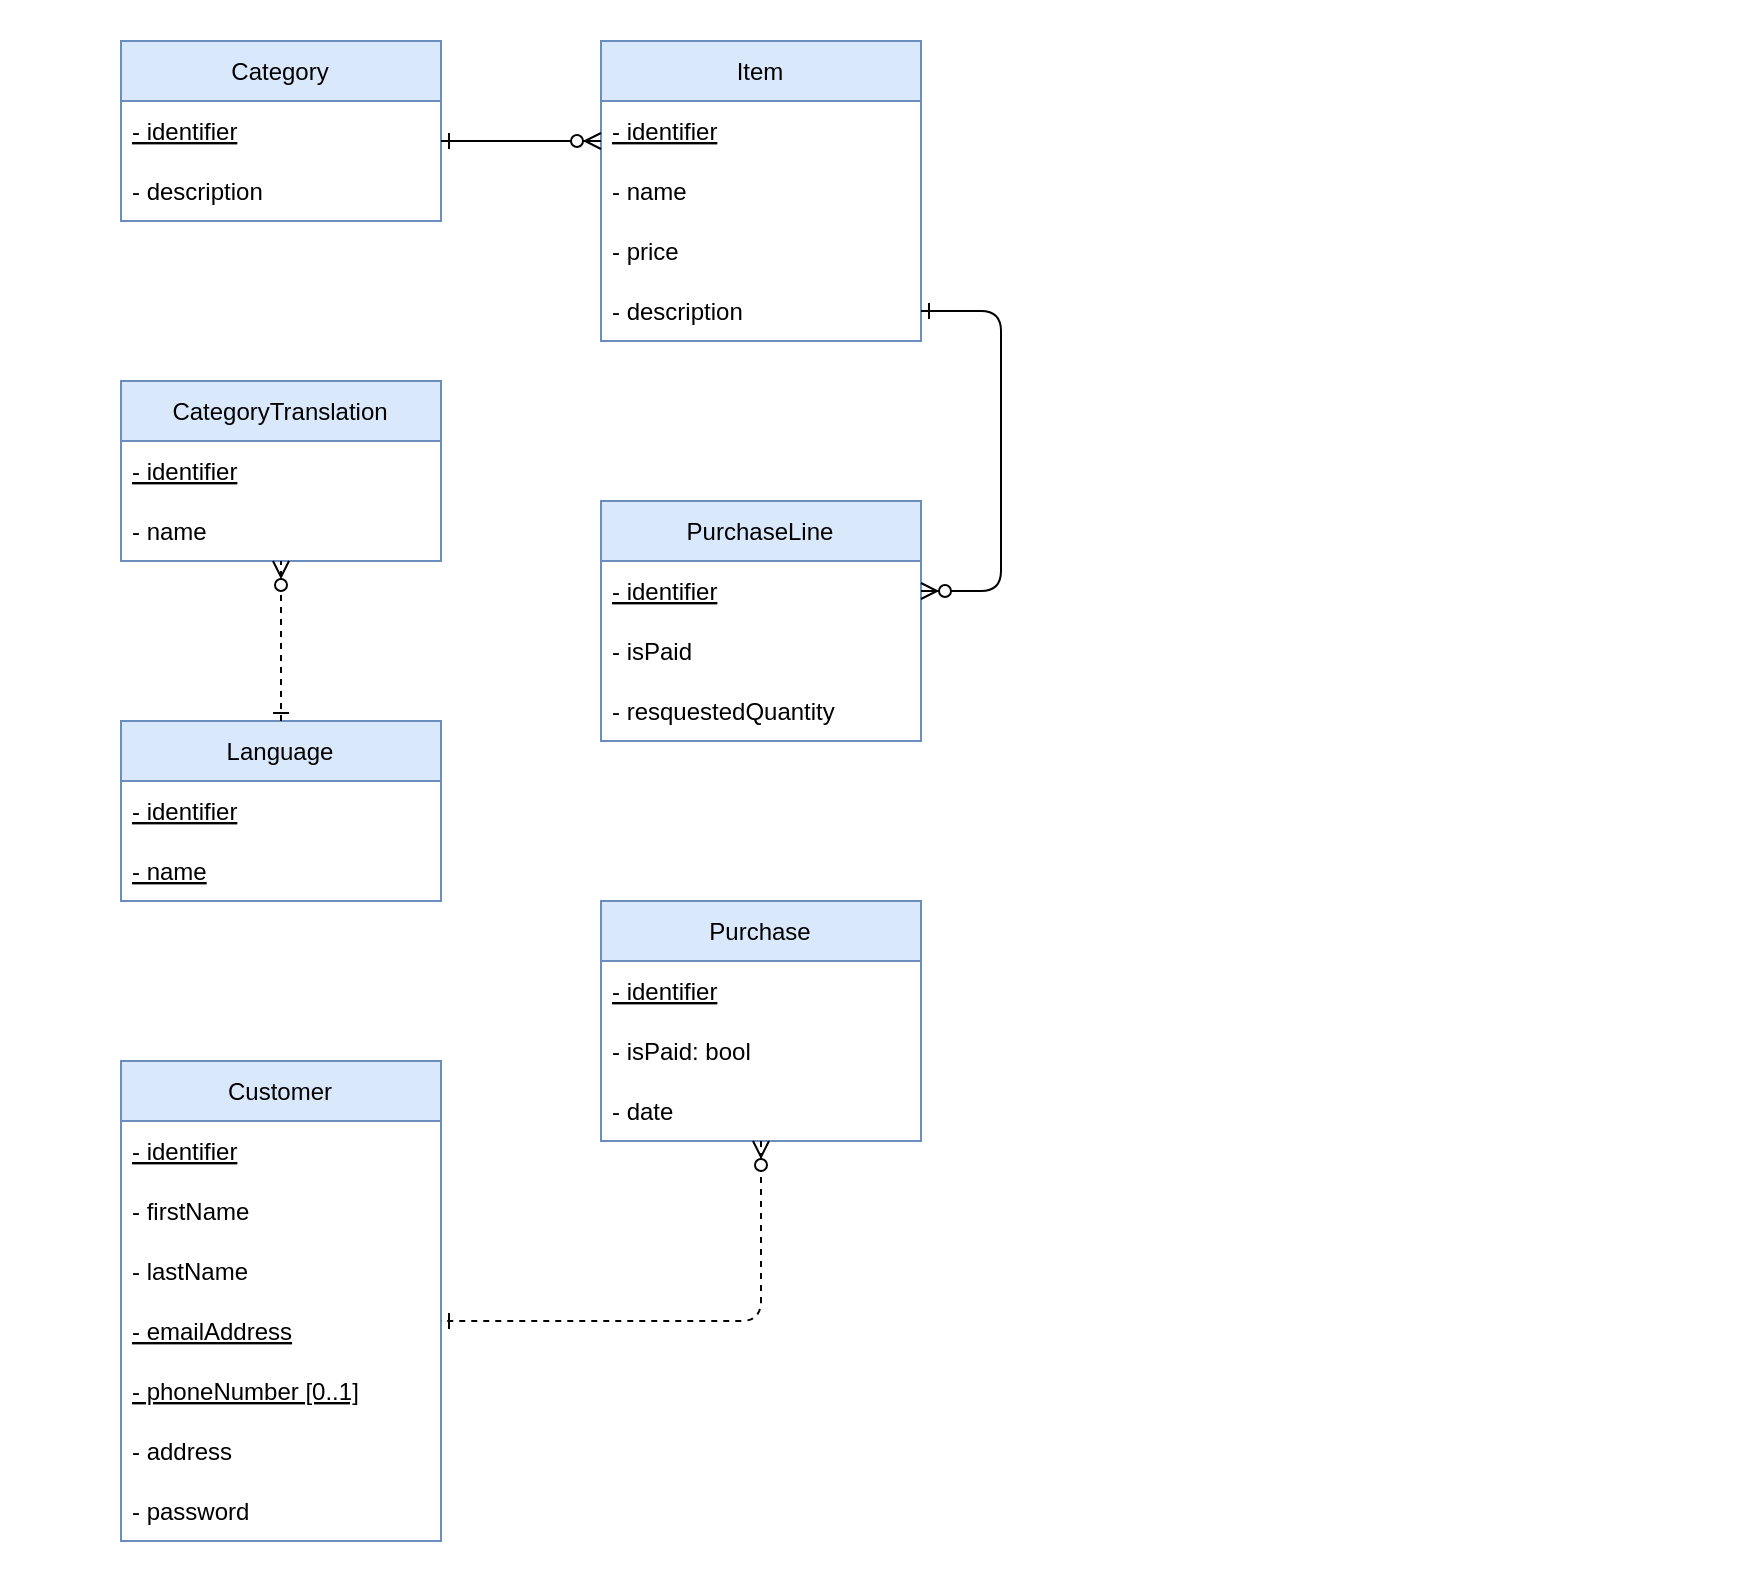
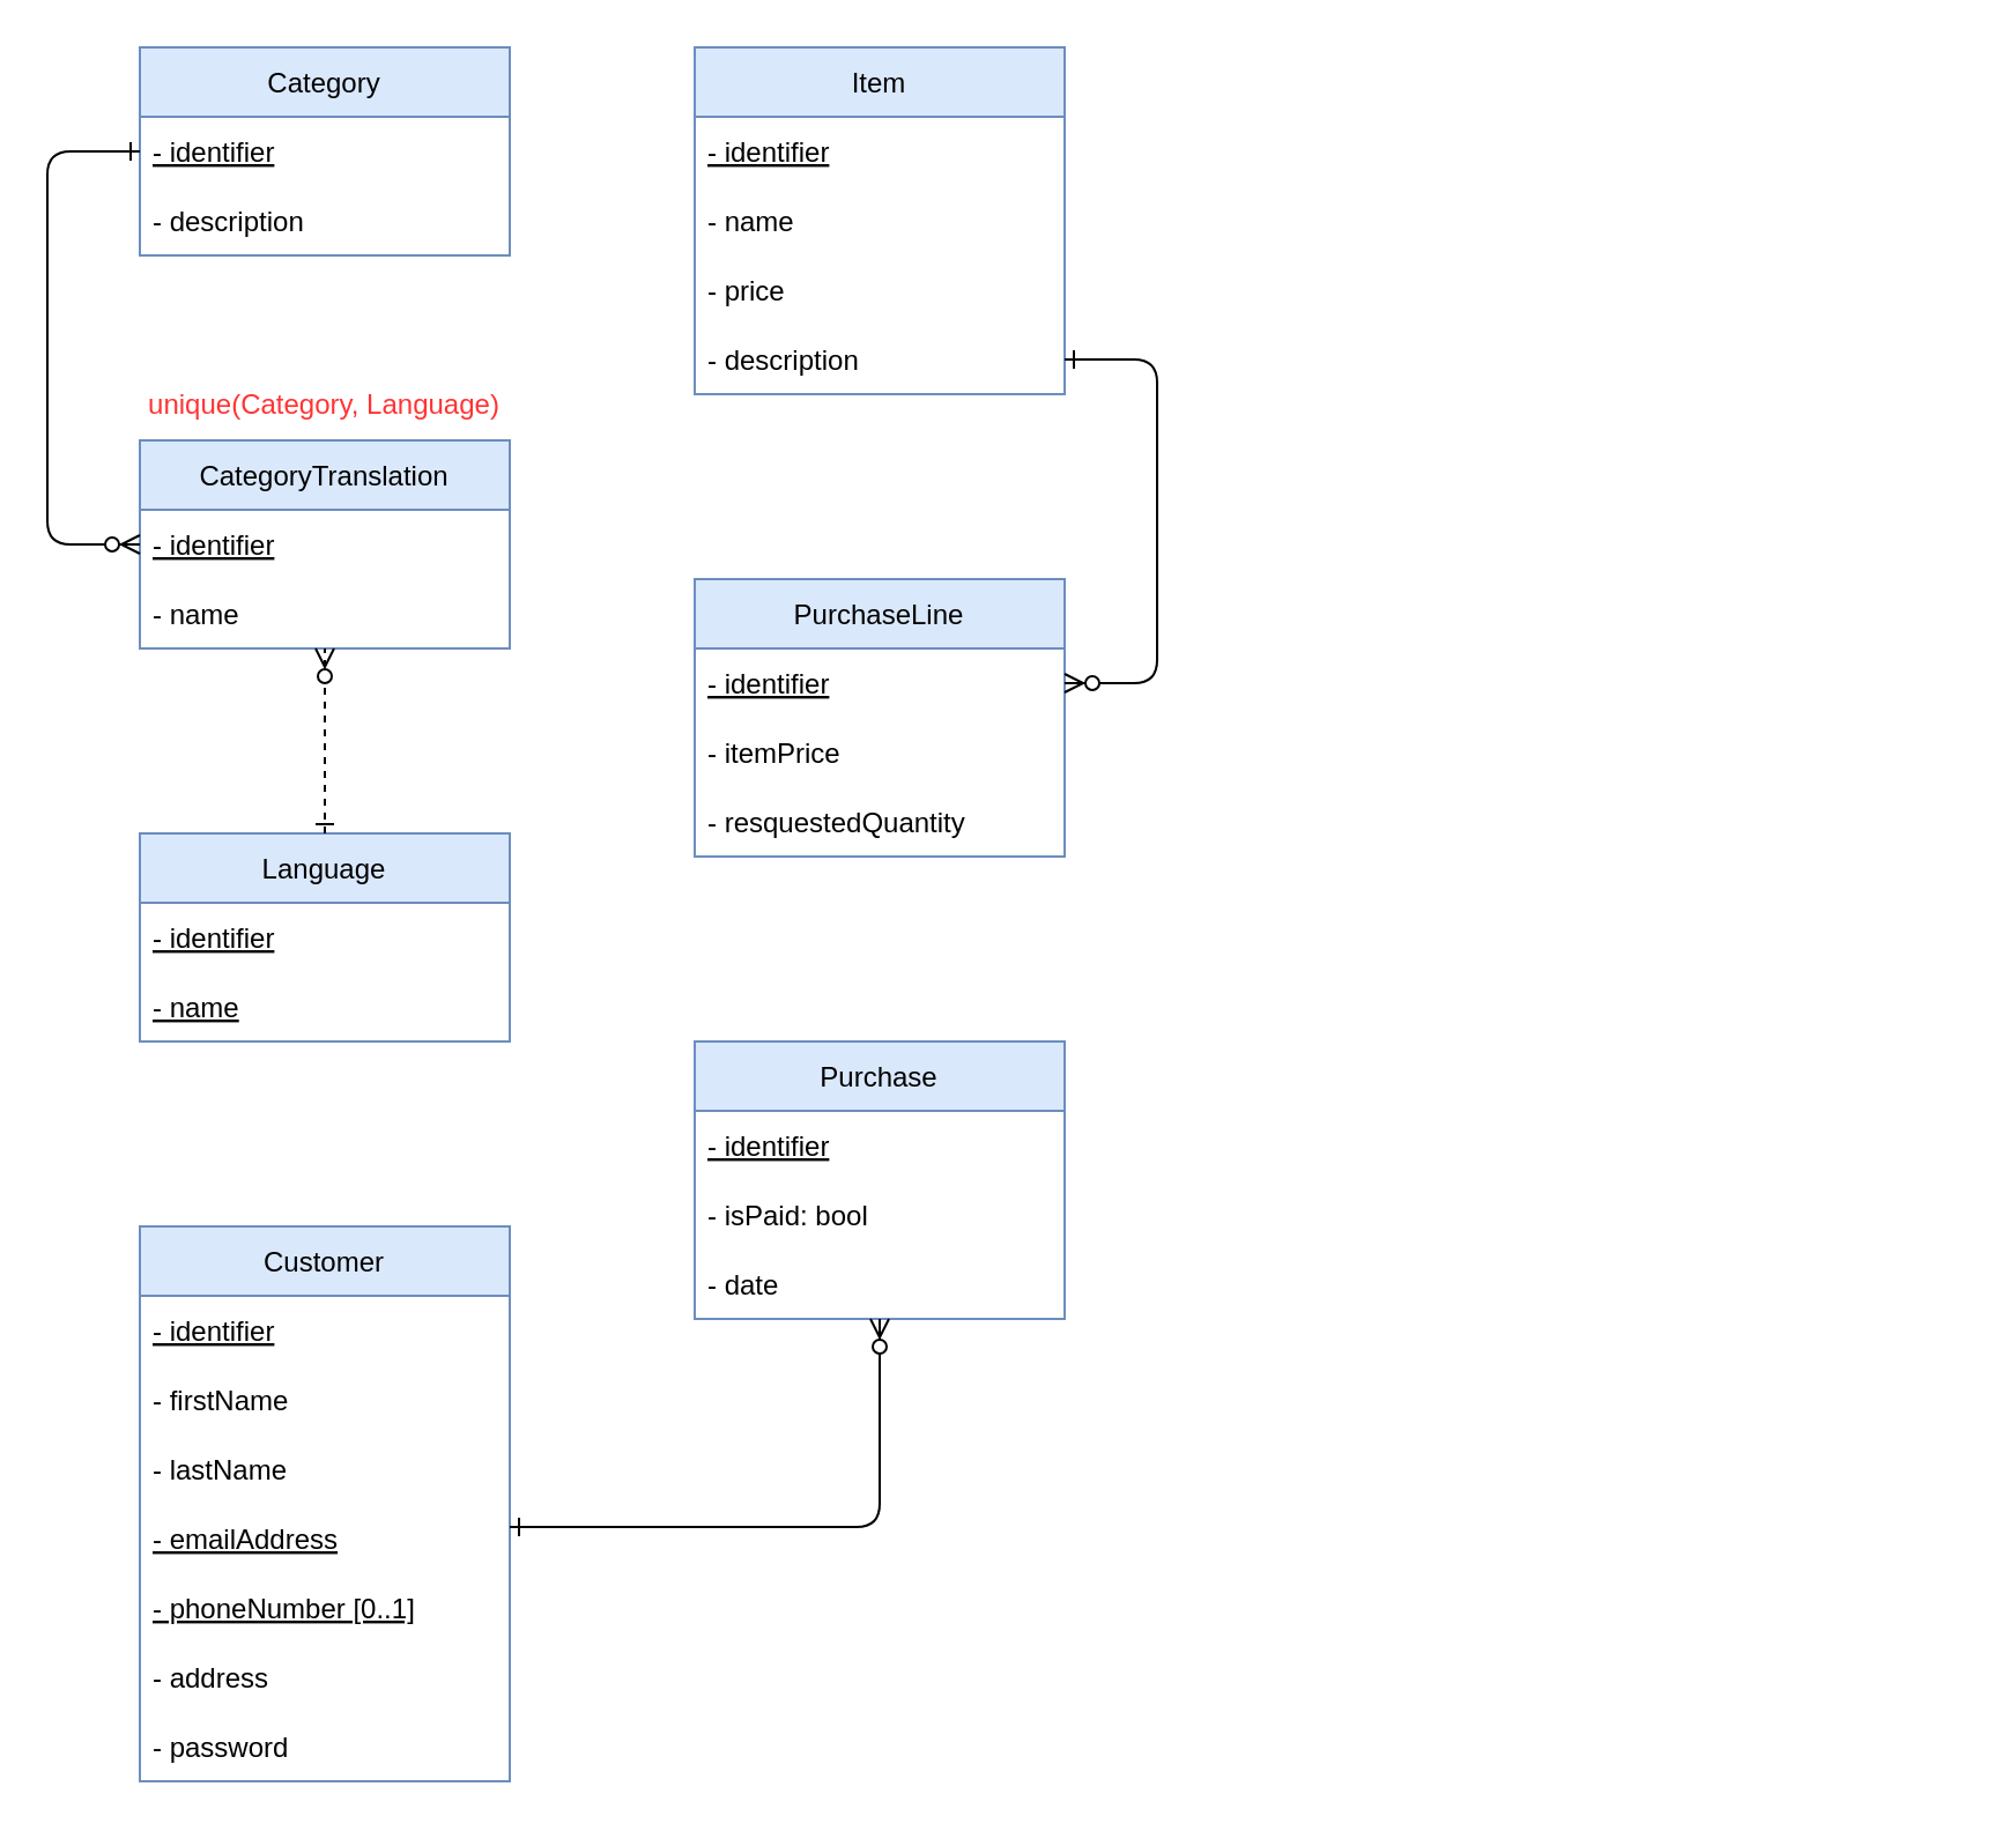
- <mxCell id="36" value="" style="edgeStyle=elbowEdgeStyle;fontSize=12;html=1;endArrow=ERzeroToMany;startArrow=ERone;rounded=1;startFill=0;" parent="1" source="7" target="2" edge="1"><mxGeometry width="100" height="100" relative="1" as="geometry"><mxPoint x="400" y="-130" as="sourcePoint" /><mxPoint x="500" y="-230" as="targetPoint" /><Array as="points"><mxPoint x="250" y="70" /><mxPoint x="250" y="80" /><mxPoint x="270" y="70" /></Array></mxGeometry></mxCell>
+ <mxCell id="34" value="" style="edgeStyle=elbowEdgeStyle;fontSize=12;html=1;endArrow=ERzeroToMany;startArrow=ERone;rounded=1;startFill=0;" parent="1" source="7" target="31" edge="1"><mxGeometry width="100" height="100" relative="1" as="geometry"><mxPoint x="230" y="-260" as="sourcePoint" /><mxPoint x="330" y="-360" as="targetPoint" /><Array as="points"><mxPoint x="20" y="160" /><mxPoint x="140" y="150" /><mxPoint x="70" y="150" /><mxPoint x="140" y="140" /><mxPoint x="20" y="160" /><mxPoint x="140" y="140" /><mxPoint x="540" y="190" /><mxPoint x="530" y="200" /></Array></mxGeometry></mxCell>
+ <mxCell id="37" value="&lt;font color=&quot;#ff3333&quot;&gt;unique(&lt;/font&gt;&lt;span style=&quot;color: rgb(255 , 51 , 51)&quot;&gt;Category, Language&lt;/span&gt;&lt;font color=&quot;#ff3333&quot;&gt;)&lt;/font&gt;" style="text;html=1;strokeColor=none;fillColor=none;align=center;verticalAlign=middle;whiteSpace=wrap;rounded=0;" parent="1" vertex="1"><mxGeometry x="60" y="160" width="160" height="30" as="geometry" /></mxCell>
- <mxCell id="12" value="- isPaid" style="text;strokeColor=none;fillColor=none;align=left;verticalAlign=middle;spacingLeft=4;spacingRight=4;overflow=hidden;points=[[0,0.5],[1,0.5]];portConstraint=eastwest;rotatable=0;" parent="10" vertex="1"><mxGeometry y="60" width="160" height="30" as="geometry" /></mxCell>
+ <mxCell id="12" value="- itemPrice" style="text;strokeColor=none;fillColor=none;align=left;verticalAlign=middle;spacingLeft=4;spacingRight=4;overflow=hidden;points=[[0,0.5],[1,0.5]];portConstraint=eastwest;rotatable=0;" parent="10" vertex="1"><mxGeometry y="60" width="160" height="30" as="geometry" /></mxCell>
- <mxCell id="26" value="" style="edgeStyle=elbowEdgeStyle;fontSize=12;html=1;endArrow=ERone;rounded=1;endFill=0;startArrow=ERzeroToMany;startFill=1;elbow=vertical;dashed=1;" parent="1" source="17" target="18" edge="1"><mxGeometry width="100" height="100" relative="1" as="geometry"><mxPoint x="960" y="-90" as="sourcePoint" /><mxPoint x="1060" y="-190" as="targetPoint" /><Array as="points"><mxPoint x="280" y="660" /><mxPoint x="250" y="605" /><mxPoint x="260" y="560" /><mxPoint x="310" y="630" /><mxPoint x="260" y="580" /><mxPoint x="260" y="520" /><mxPoint x="250" y="510" /><mxPoint x="260" y="520" /><mxPoint x="250" y="520" /><mxPoint x="260" y="510" /></Array></mxGeometry></mxCell>
+ <mxCell id="26" value="" style="edgeStyle=elbowEdgeStyle;fontSize=12;html=1;endArrow=ERone;rounded=1;endFill=0;startArrow=ERzeroToMany;startFill=1;elbow=vertical;" parent="1" source="17" target="18" edge="1"><mxGeometry width="100" height="100" relative="1" as="geometry"><mxPoint x="960" y="-90" as="sourcePoint" /><mxPoint x="1060" y="-190" as="targetPoint" /><Array as="points"><mxPoint x="280" y="660" /><mxPoint x="250" y="605" /><mxPoint x="260" y="560" /><mxPoint x="310" y="630" /><mxPoint x="260" y="580" /><mxPoint x="260" y="520" /><mxPoint x="250" y="510" /><mxPoint x="260" y="520" /><mxPoint x="250" y="520" /><mxPoint x="260" y="510" /></Array></mxGeometry></mxCell>
